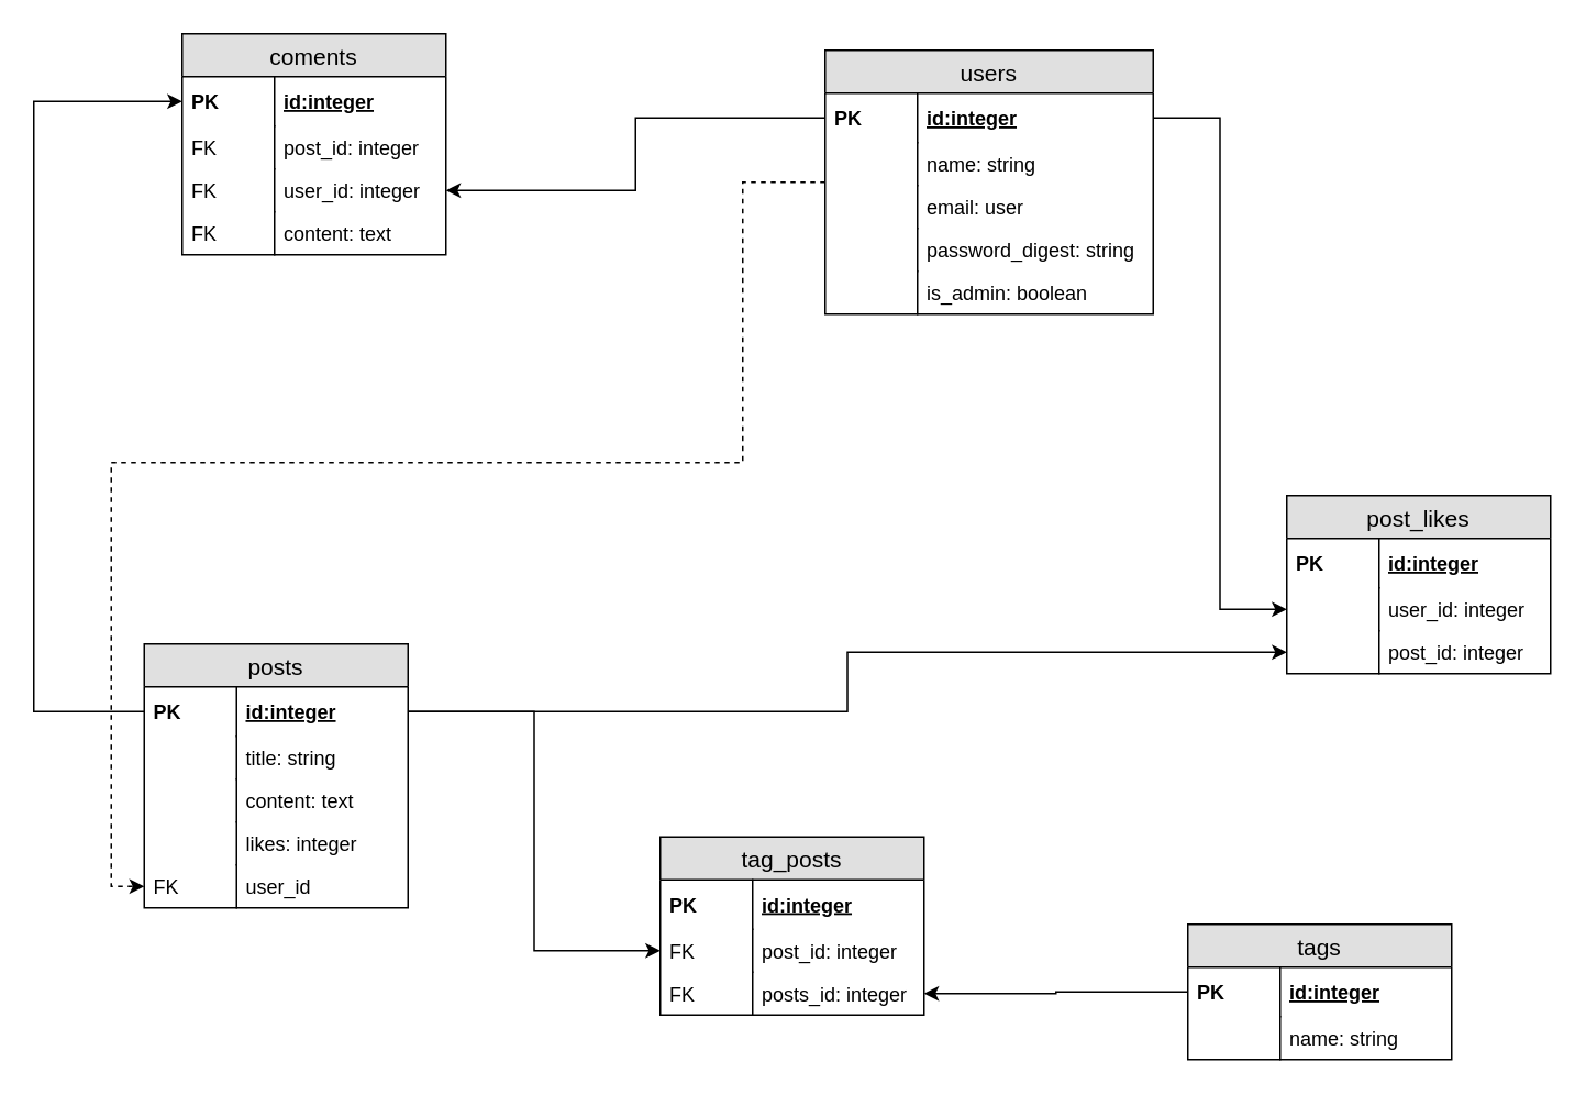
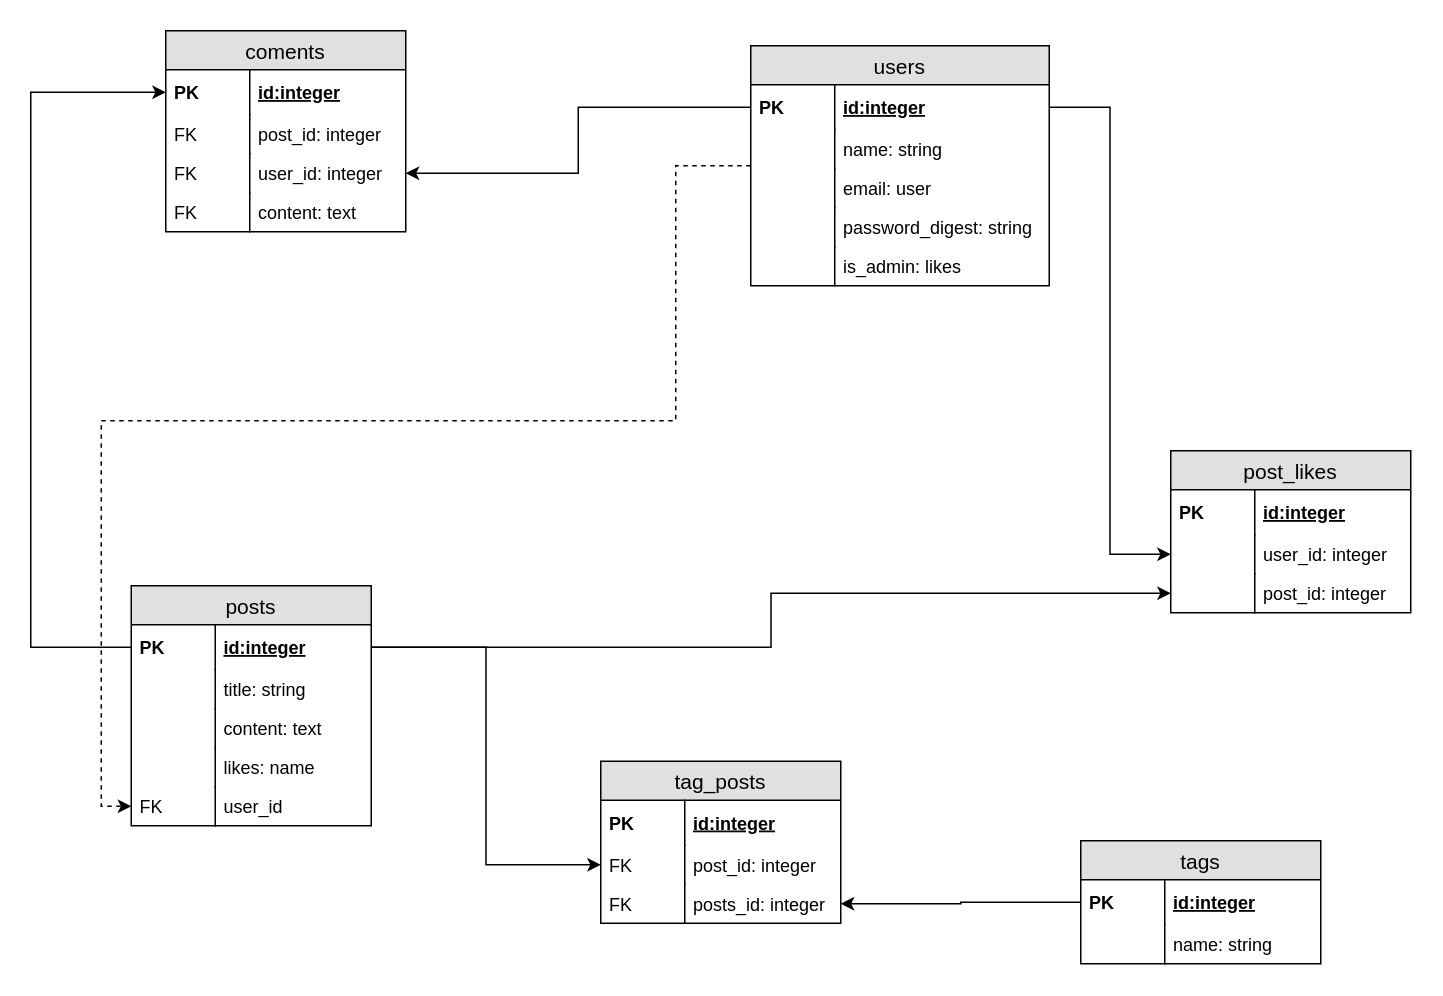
- <mxCell id="23" value="is_admin: boolean" style="shape=partialRectangle;top=0;left=0;right=0;bottom=0;align=left;verticalAlign=top;fillColor=none;spacingLeft=60;spacingRight=4;overflow=hidden;rotatable=0;points=[[0,0.5],[1,0.5]];portConstraint=eastwest;dropTarget=0;fontSize=12;" parent="14" vertex="1"><mxGeometry y="134" width="199" height="26" as="geometry" /></mxCell>
+ <mxCell id="23" value="is_admin: likes" style="shape=partialRectangle;top=0;left=0;right=0;bottom=0;align=left;verticalAlign=top;fillColor=none;spacingLeft=60;spacingRight=4;overflow=hidden;rotatable=0;points=[[0,0.5],[1,0.5]];portConstraint=eastwest;dropTarget=0;fontSize=12;" parent="14" vertex="1"><mxGeometry y="134" width="199" height="26" as="geometry" /></mxCell>
- <mxCell id="9" value="likes: integer" style="shape=partialRectangle;top=0;left=0;right=0;bottom=0;align=left;verticalAlign=top;fillColor=none;spacingLeft=60;spacingRight=4;overflow=hidden;rotatable=0;points=[[0,0.5],[1,0.5]];portConstraint=eastwest;dropTarget=0;fontSize=12;" parent="2" vertex="1"><mxGeometry y="108" width="160" height="26" as="geometry" /></mxCell>
+ <mxCell id="9" value="likes: name" style="shape=partialRectangle;top=0;left=0;right=0;bottom=0;align=left;verticalAlign=top;fillColor=none;spacingLeft=60;spacingRight=4;overflow=hidden;rotatable=0;points=[[0,0.5],[1,0.5]];portConstraint=eastwest;dropTarget=0;fontSize=12;" parent="2" vertex="1"><mxGeometry y="108" width="160" height="26" as="geometry" /></mxCell>
